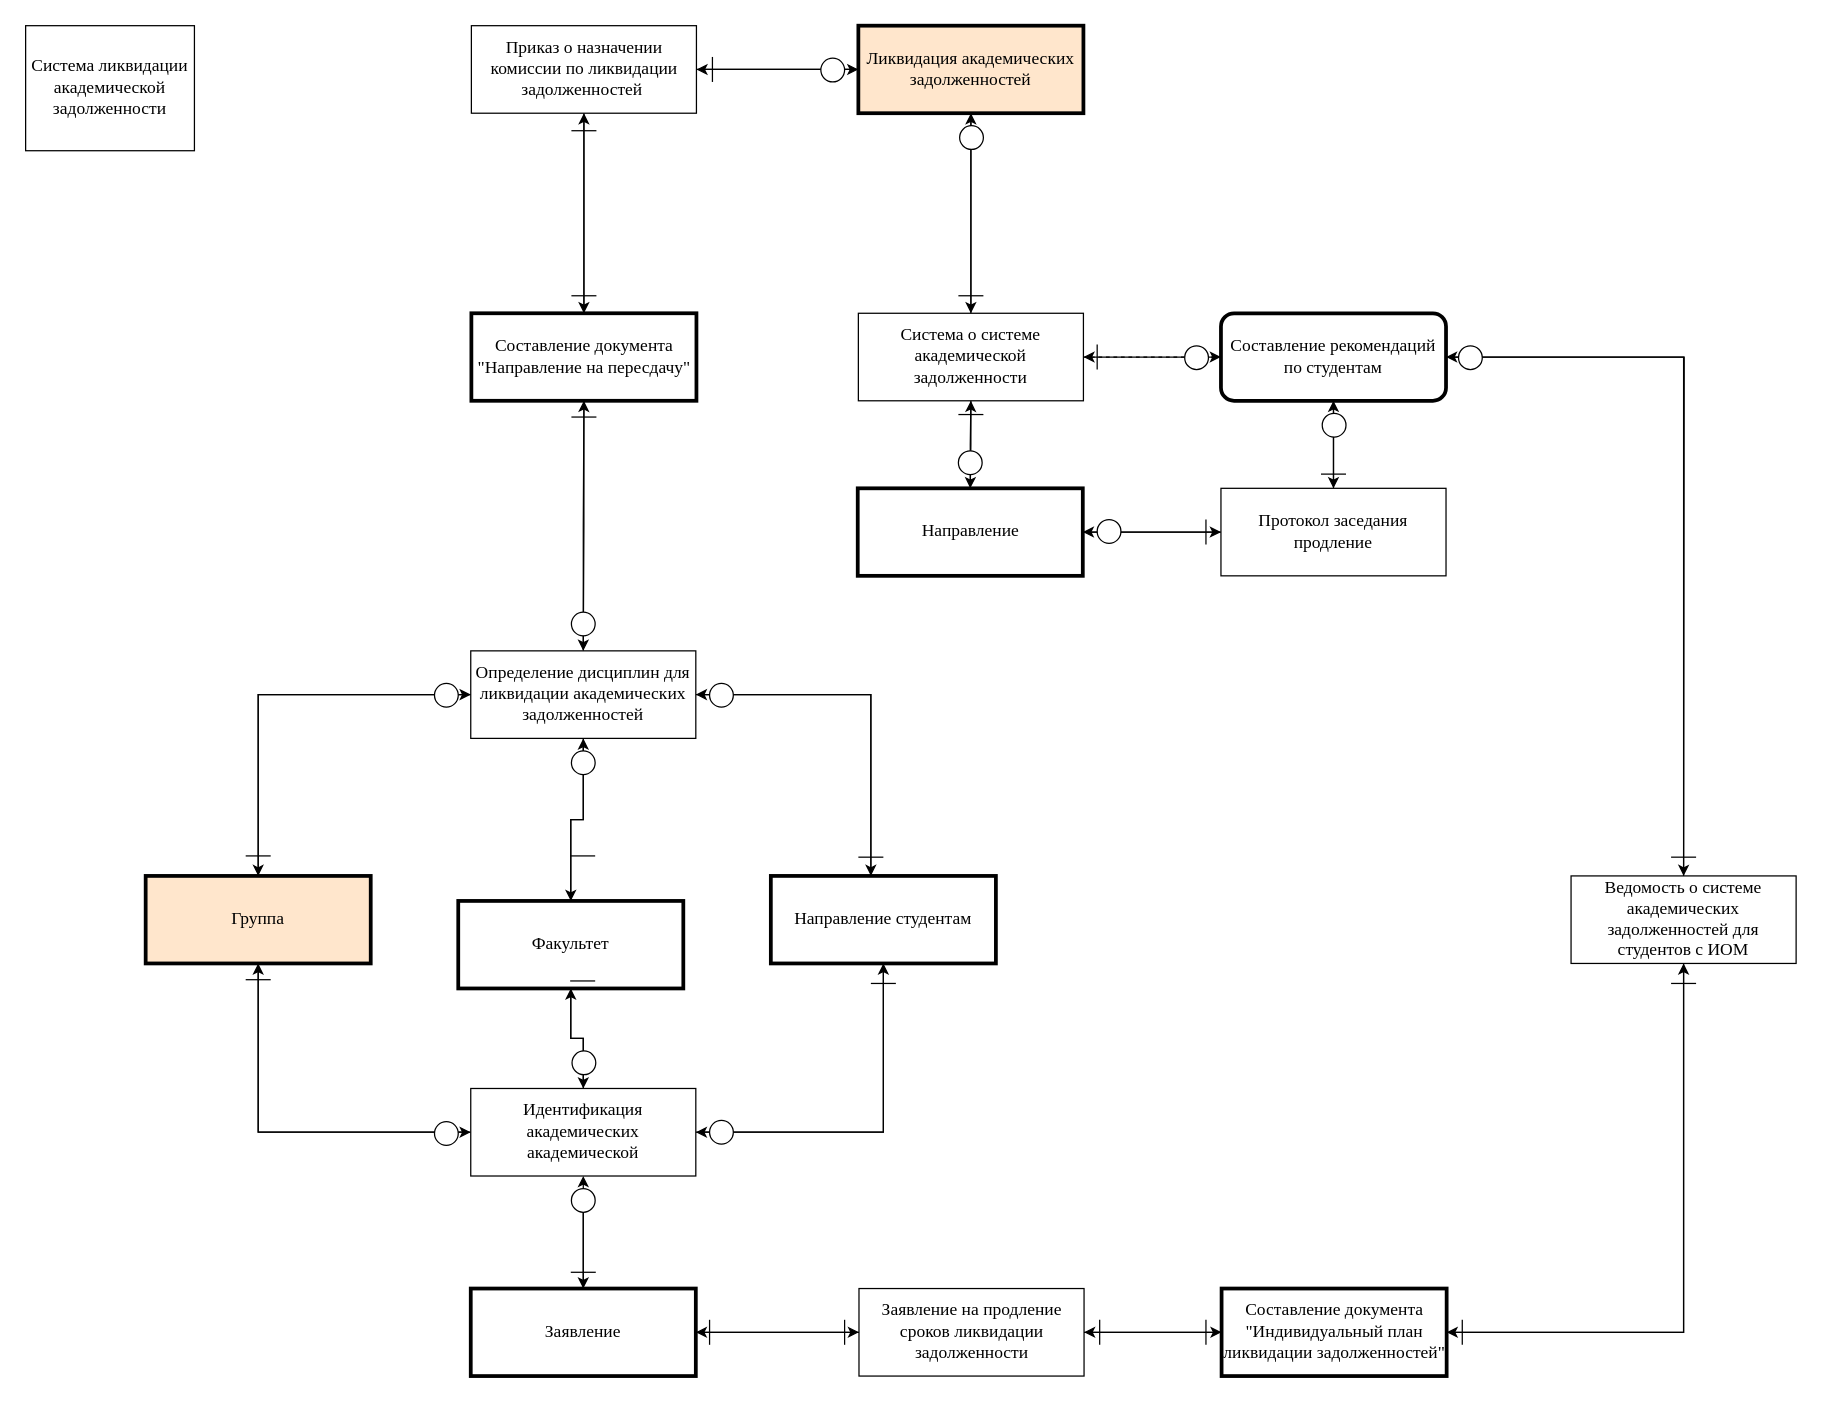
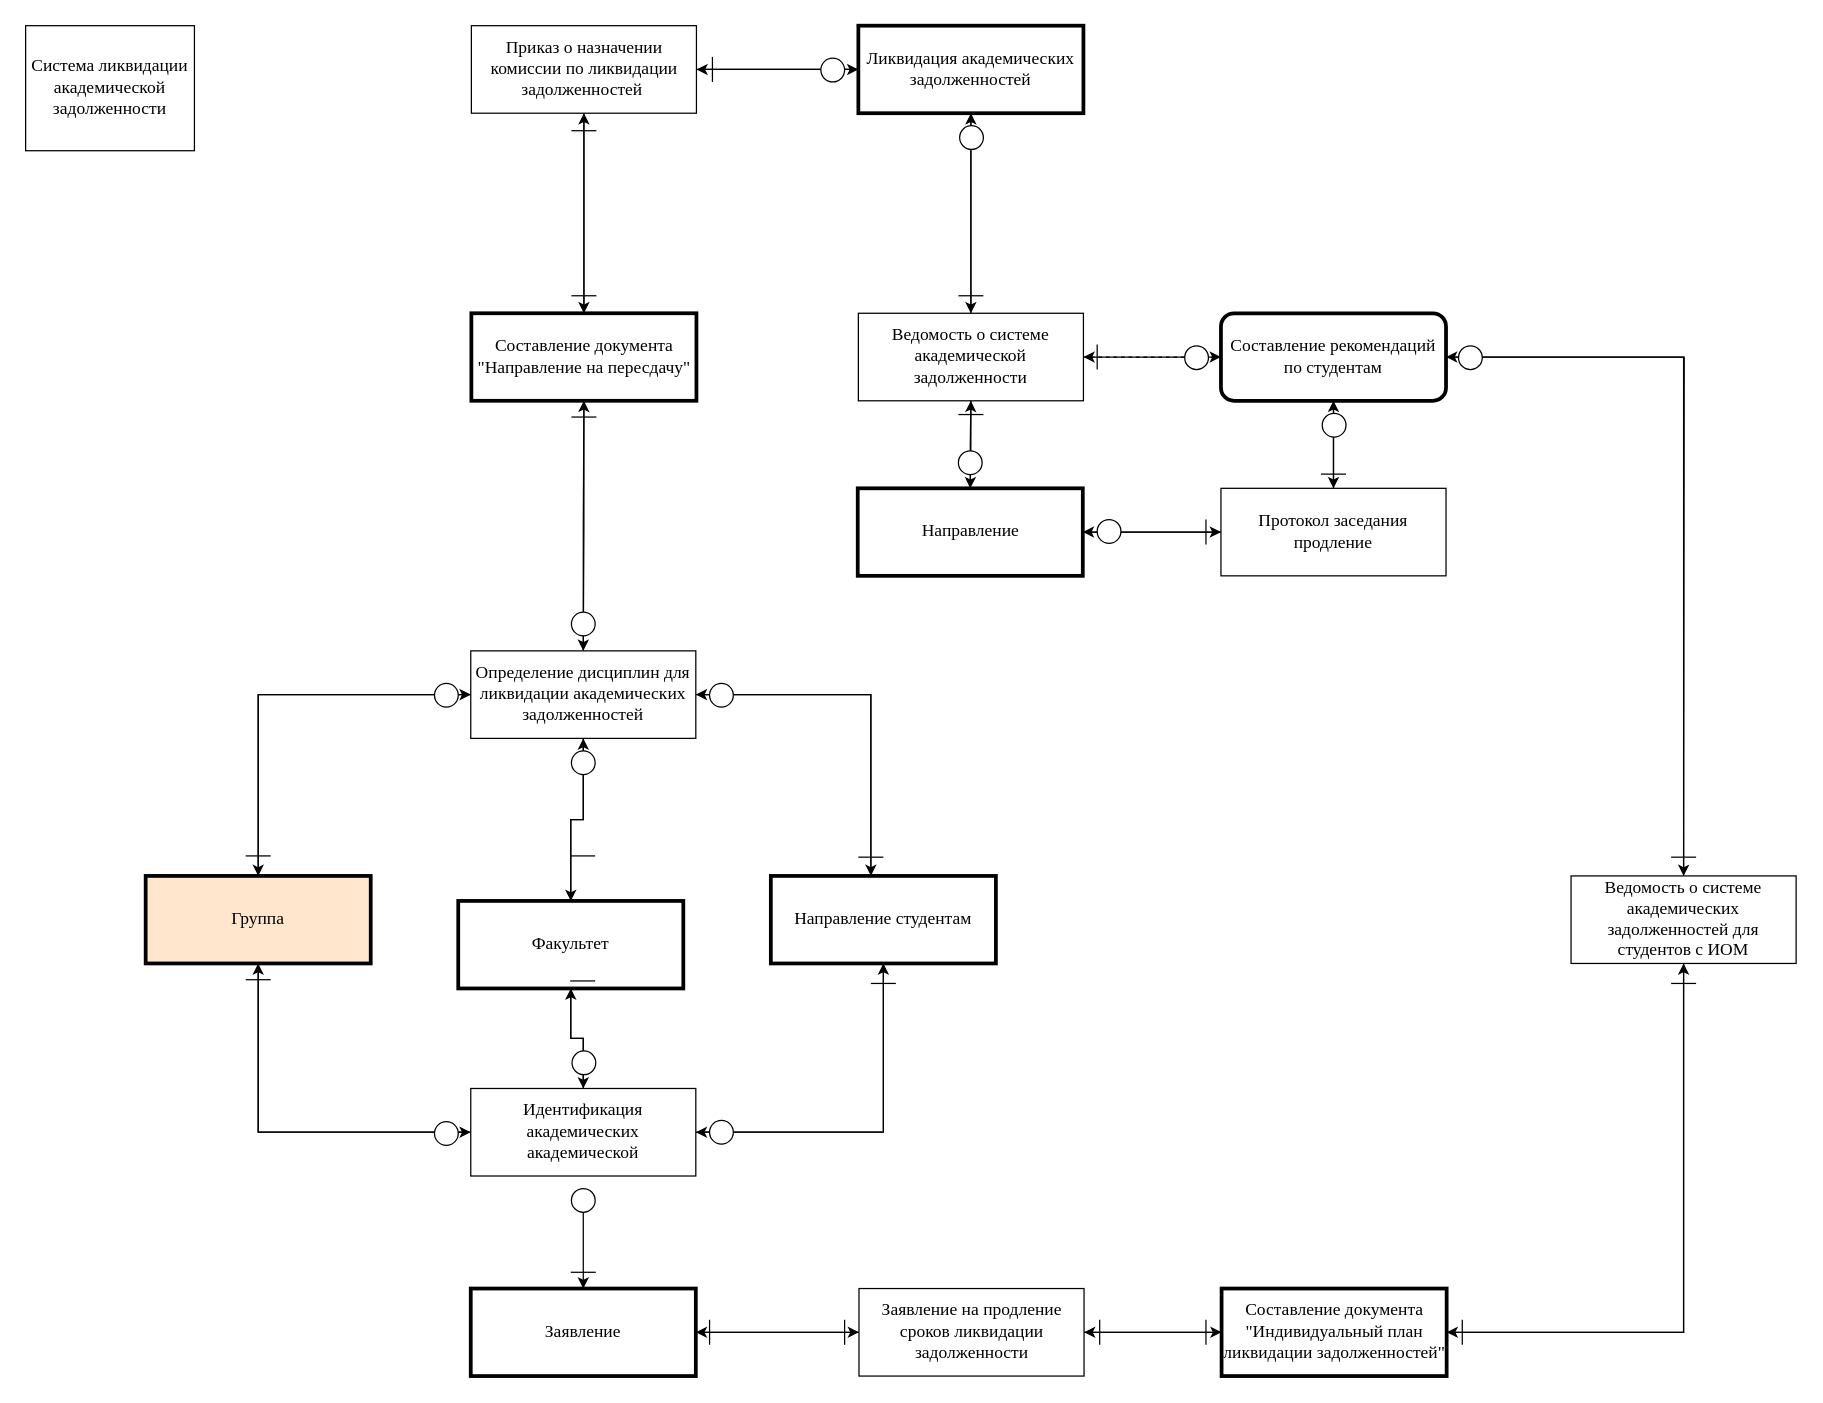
- <mxCell id="36" value="Ликвидация академических задолженностей" style="rounded=0;whiteSpace=wrap;html=1;fontFamily=Times New Roman;fontSize=14;strokeWidth=3;fillColor=#ffe6cc;" parent="1" vertex="1"><mxGeometry x="686" y="20" width="180" height="70" as="geometry" /></mxCell>
+ <mxCell id="36" value="Ликвидация академических задолженностей" style="rounded=0;whiteSpace=wrap;html=1;fontFamily=Times New Roman;fontSize=14;strokeWidth=3;" parent="1" vertex="1"><mxGeometry x="686" y="20" width="180" height="70" as="geometry" /></mxCell>
- <mxCell id="15" value="Система о системе академической задолженности" style="rounded=0;whiteSpace=wrap;html=1;fontFamily=Times New Roman;fontSize=14;" parent="1" vertex="1"><mxGeometry x="686" y="250" width="180" height="70" as="geometry" /></mxCell>
+ <mxCell id="15" value="Ведомость о системе академической задолженности" style="rounded=0;whiteSpace=wrap;html=1;fontFamily=Times New Roman;fontSize=14;" parent="1" vertex="1"><mxGeometry x="686" y="250" width="180" height="70" as="geometry" /></mxCell>
- <mxCell id="3" style="edgeStyle=orthogonalEdgeStyle;rounded=0;orthogonalLoop=1;jettySize=auto;html=1;" parent="1" source="5" target="27" edge="1"><mxGeometry relative="1" as="geometry" /></mxCell>
